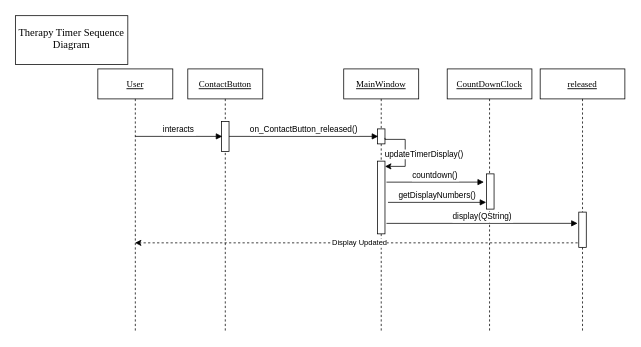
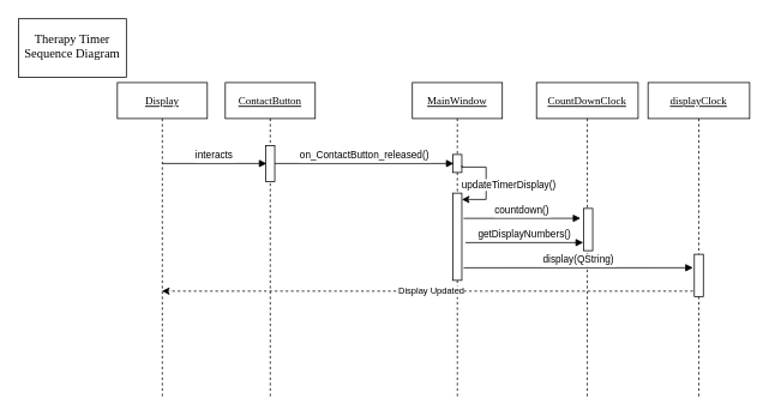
- <mxCell id="18" value="&lt;br&gt;&lt;div style=&quot;text-align: center&quot;&gt;&lt;span style=&quot;font-size: 14px&quot;&gt;Therapy Timer Sequence Diagram&lt;/span&gt;&lt;/div&gt;&lt;div style=&quot;text-align: center&quot;&gt;&lt;span style=&quot;font-size: 14px&quot;&gt;&lt;br&gt;&lt;/span&gt;&lt;/div&gt;" style="rounded=0;whiteSpace=wrap;html=1;fontFamily=Verdana;fillColor=default;" vertex="1" parent="1"><mxGeometry x="20" y="20" width="150" height="65" as="geometry" /></mxCell>
+ <mxCell id="18" value="&lt;br&gt;&lt;div style=&quot;text-align: center&quot;&gt;&lt;span style=&quot;font-size: 14px&quot;&gt;Therapy Timer Sequence Diagram&lt;/span&gt;&lt;/div&gt;&lt;div style=&quot;text-align: center&quot;&gt;&lt;span style=&quot;font-size: 14px&quot;&gt;&lt;br&gt;&lt;/span&gt;&lt;/div&gt;" style="rounded=0;whiteSpace=wrap;html=1;fontFamily=Verdana;fillColor=default;" vertex="1" parent="1"><mxGeometry x="20" y="20" width="120" height="65" as="geometry" /></mxCell>
- <mxCell id="2" value="User" style="shape=umlLifeline;perimeter=lifelinePerimeter;container=1;collapsible=0;recursiveResize=0;rounded=0;shadow=0;strokeWidth=1;fontStyle=4;fontFamily=Verdana;" parent="1" vertex="1"><mxGeometry x="130" y="91" width="100" height="349" as="geometry" /></mxCell>
+ <mxCell id="2" value="Display" style="shape=umlLifeline;perimeter=lifelinePerimeter;container=1;collapsible=0;recursiveResize=0;rounded=0;shadow=0;strokeWidth=1;fontStyle=4;fontFamily=Verdana;" parent="1" vertex="1"><mxGeometry x="130" y="91" width="100" height="349" as="geometry" /></mxCell>
- <mxCell id="15" value="released" style="shape=umlLifeline;perimeter=lifelinePerimeter;container=1;collapsible=0;recursiveResize=0;rounded=0;shadow=0;strokeWidth=1;fontStyle=4;fontFamily=Verdana;" parent="1" vertex="1"><mxGeometry x="720" y="91" width="113" height="349" as="geometry" /></mxCell>
+ <mxCell id="15" value="displayClock" style="shape=umlLifeline;perimeter=lifelinePerimeter;container=1;collapsible=0;recursiveResize=0;rounded=0;shadow=0;strokeWidth=1;fontStyle=4;fontFamily=Verdana;" parent="1" vertex="1"><mxGeometry x="720" y="91" width="113" height="349" as="geometry" /></mxCell>
